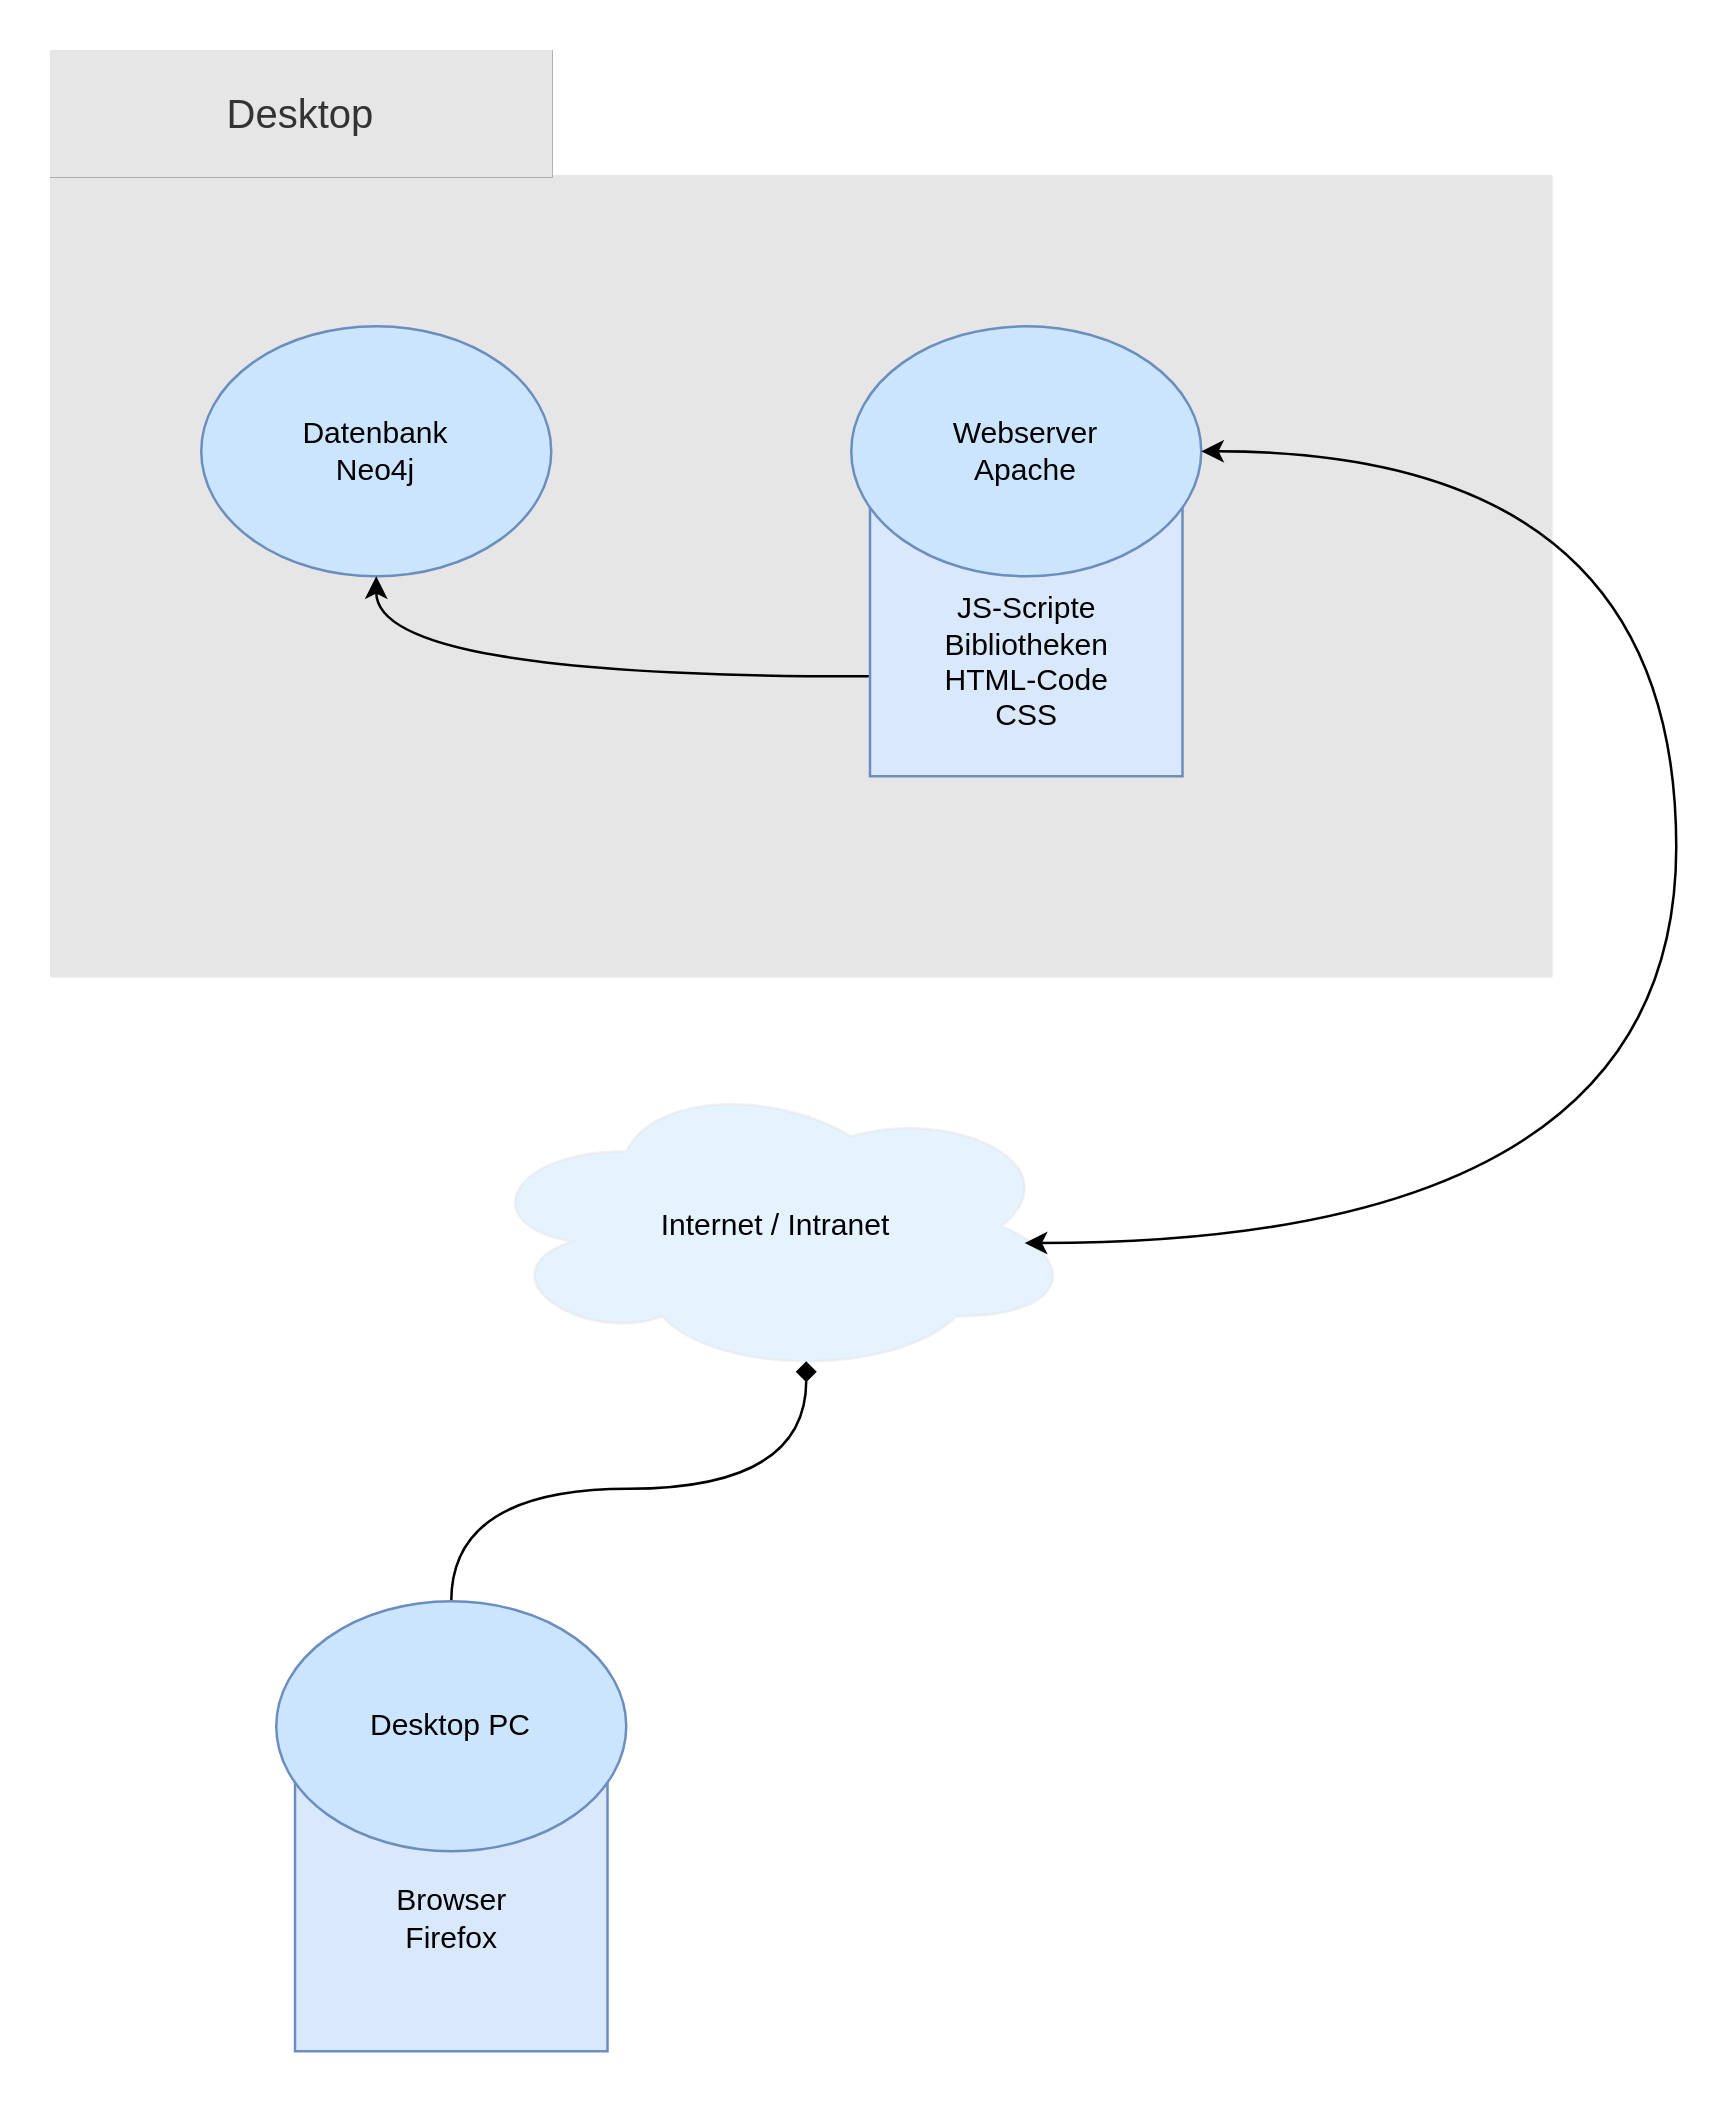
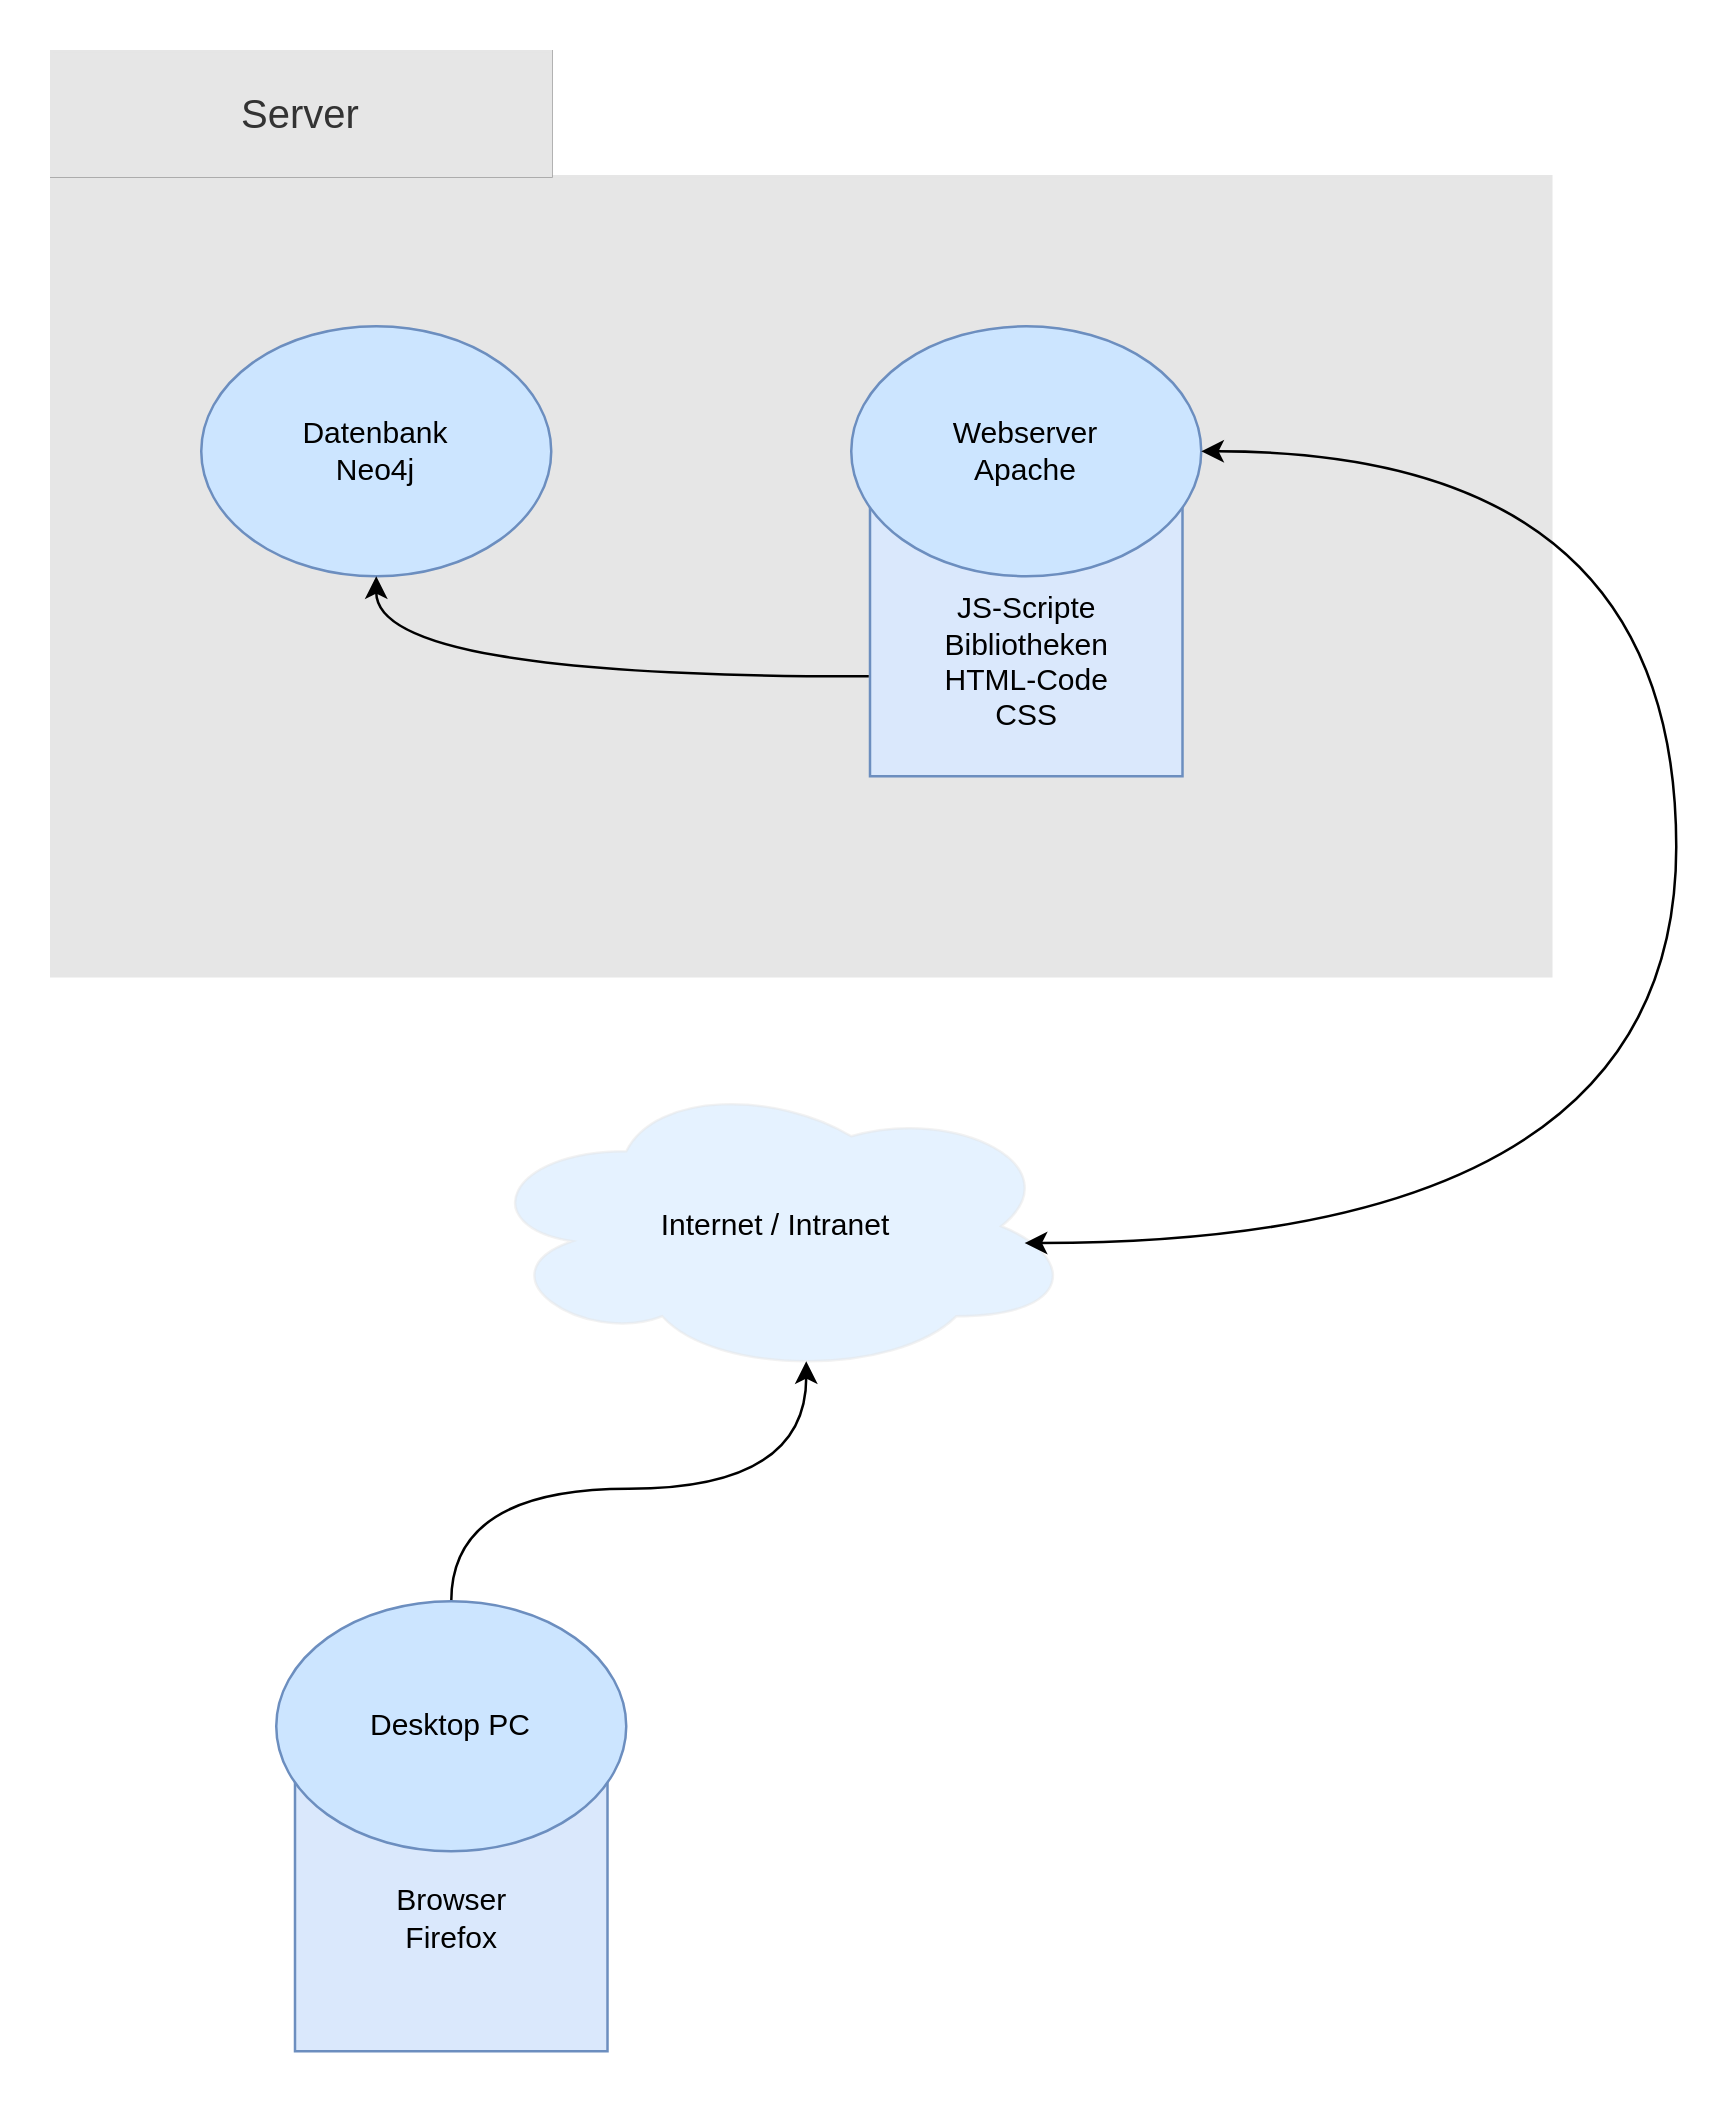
- <mxCell id="4" value="&lt;font style=&quot;font-size: 16px&quot;&gt;Desktop&lt;/font&gt;" style="text;html=1;strokeColor=#E6E6E6;fillColor=#E6E6E6;align=center;verticalAlign=middle;whiteSpace=wrap;rounded=0;fontColor=#333333;gradientColor=none;" parent="1" vertex="1"><mxGeometry x="20" y="20" width="200" height="50" as="geometry" /></mxCell>
+ <mxCell id="4" value="&lt;font style=&quot;font-size: 16px&quot;&gt;Server&lt;/font&gt;" style="text;html=1;strokeColor=#E6E6E6;fillColor=#E6E6E6;align=center;verticalAlign=middle;whiteSpace=wrap;rounded=0;fontColor=#333333;gradientColor=none;" parent="1" vertex="1"><mxGeometry x="20" y="20" width="200" height="50" as="geometry" /></mxCell>
- <mxCell id="12" style="edgeStyle=orthogonalEdgeStyle;rounded=0;orthogonalLoop=1;jettySize=auto;html=1;exitX=0.5;exitY=0;exitDx=0;exitDy=0;entryX=0.55;entryY=0.95;entryDx=0;entryDy=0;entryPerimeter=0;curved=1;endArrow=diamond;" parent="1" source="13" target="9" edge="1"><mxGeometry relative="1" as="geometry" /></mxCell>
+ <mxCell id="12" style="edgeStyle=orthogonalEdgeStyle;rounded=0;orthogonalLoop=1;jettySize=auto;html=1;exitX=0.5;exitY=0;exitDx=0;exitDy=0;entryX=0.55;entryY=0.95;entryDx=0;entryDy=0;entryPerimeter=0;curved=1;" parent="1" source="13" target="9" edge="1"><mxGeometry relative="1" as="geometry" /></mxCell>
